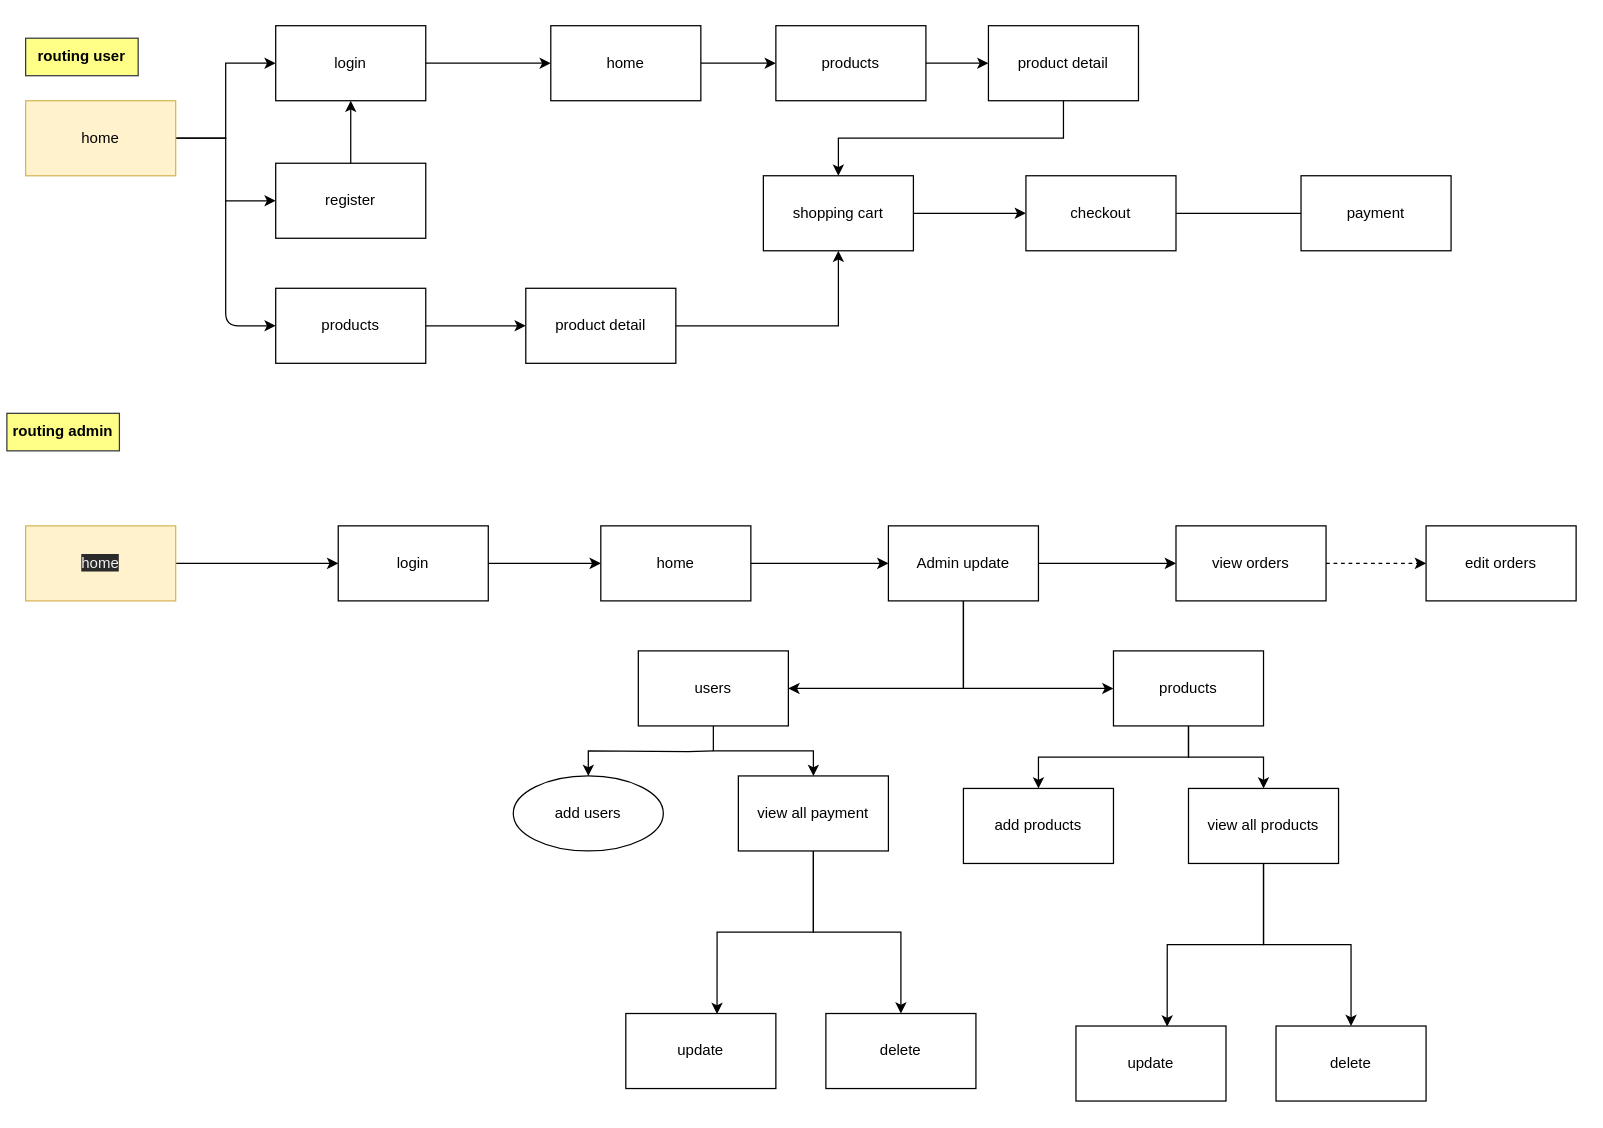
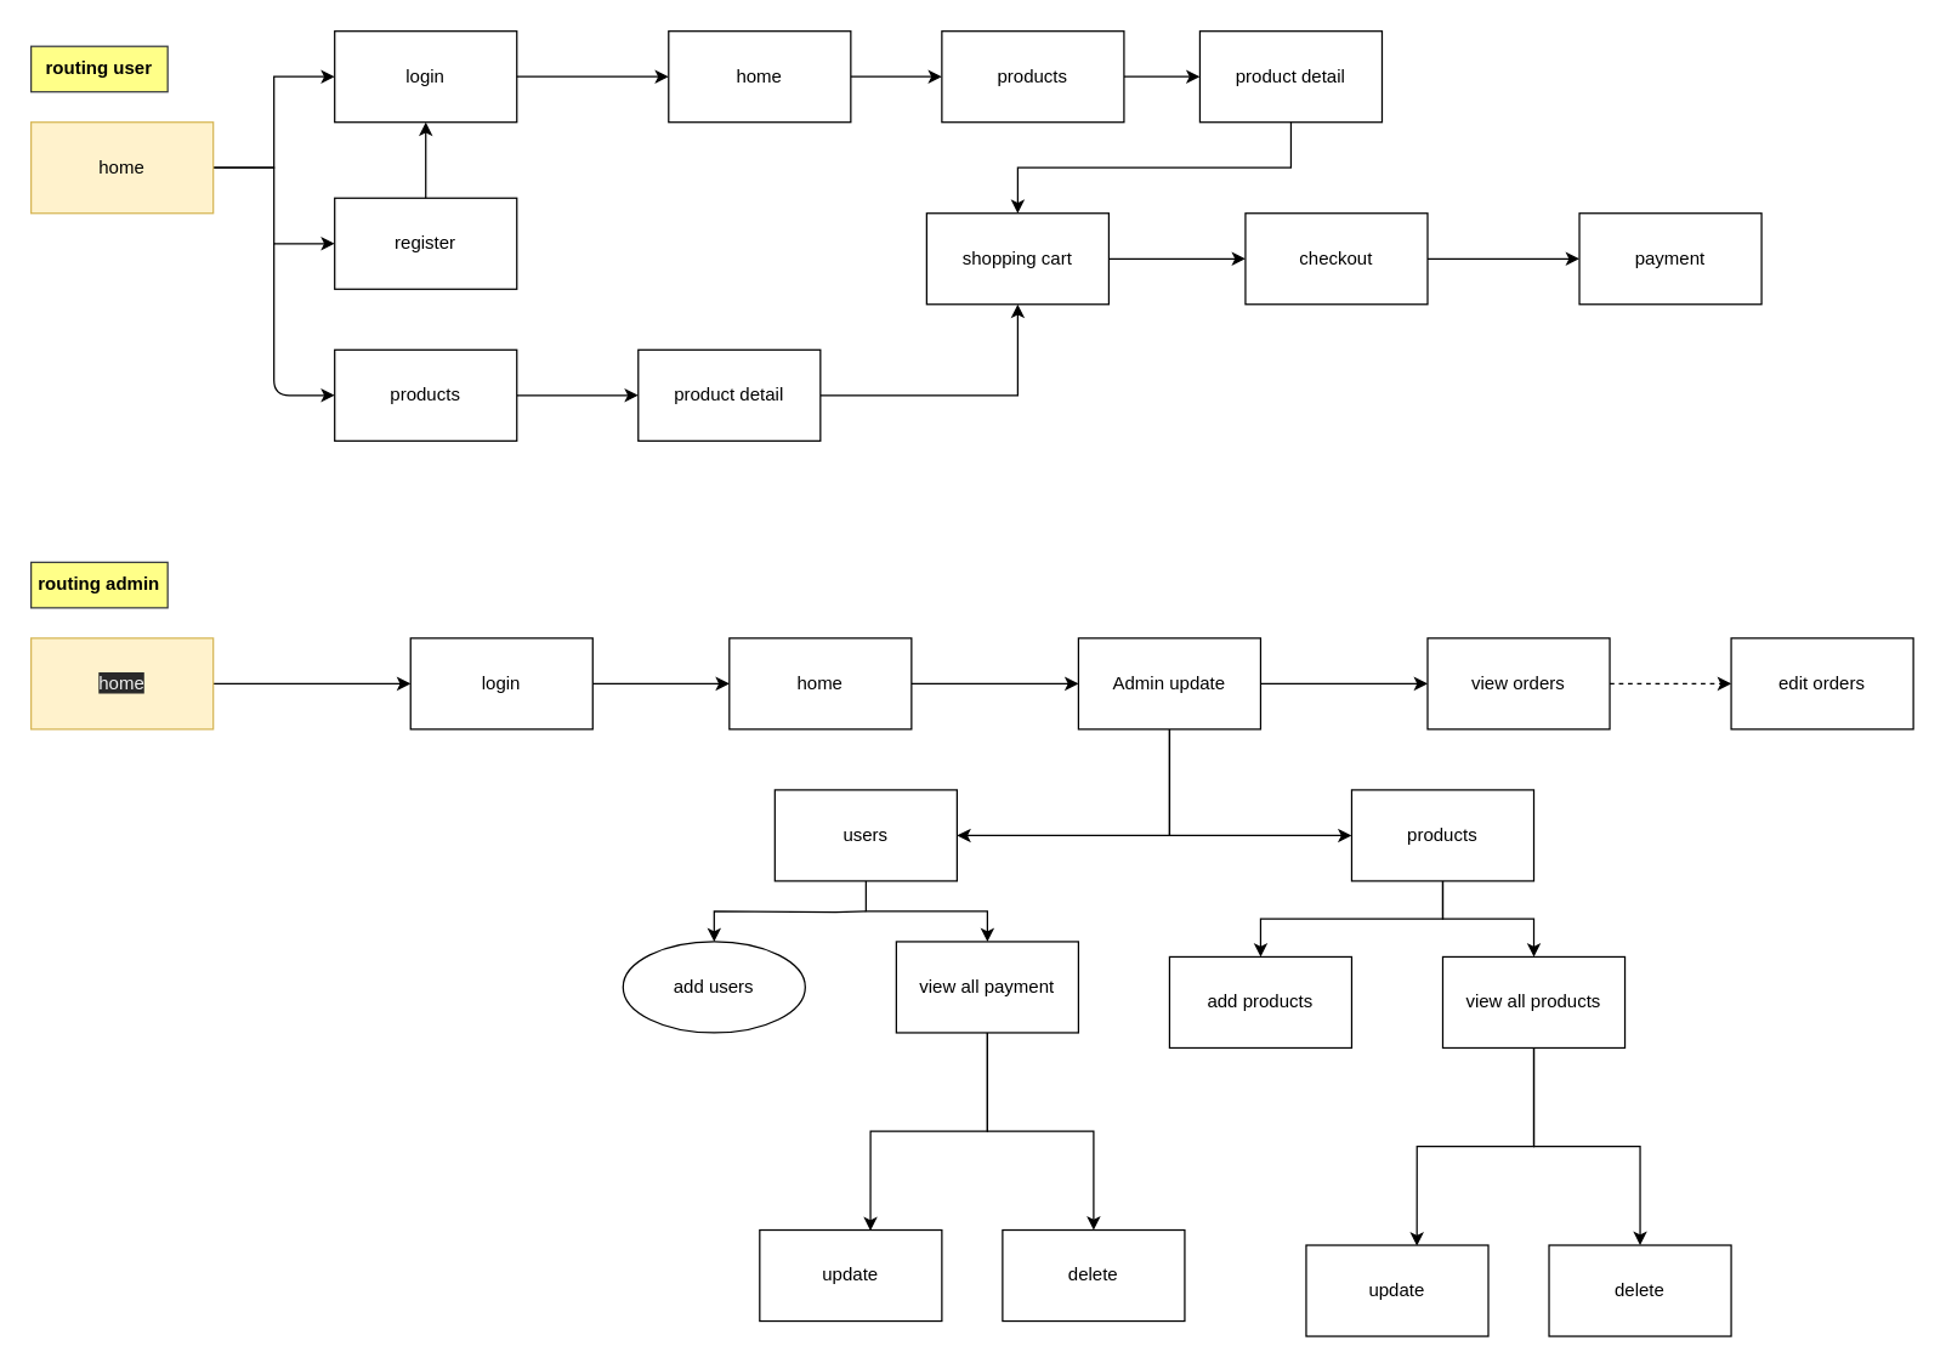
- <mxCell id="52" style="edgeStyle=orthogonalEdgeStyle;rounded=0;orthogonalLoop=1;jettySize=auto;html=1;exitX=1;exitY=0.5;exitDx=0;exitDy=0;entryX=0;entryY=0.5;entryDx=0;entryDy=0;endArrow=none;" edge="1" parent="1" source="53" target="54"><mxGeometry relative="1" as="geometry" /></mxCell>
+ <mxCell id="52" style="edgeStyle=orthogonalEdgeStyle;rounded=0;orthogonalLoop=1;jettySize=auto;html=1;exitX=1;exitY=0.5;exitDx=0;exitDy=0;entryX=0;entryY=0.5;entryDx=0;entryDy=0;" edge="1" parent="1" source="53" target="54"><mxGeometry relative="1" as="geometry" /></mxCell>
- <mxCell id="21" value="routing admin" style="rounded=0;whiteSpace=wrap;html=1;fillColor=#ffff88;strokeColor=#36393d;fontStyle=1" parent="1" vertex="1"><mxGeometry x="5" y="330" width="90" height="30" as="geometry" /></mxCell>
+ <mxCell id="21" value="routing admin" style="rounded=0;whiteSpace=wrap;html=1;fillColor=#ffff88;strokeColor=#36393d;fontStyle=1" parent="1" vertex="1"><mxGeometry y="370" width="90" height="30" as="geometry" x="20" /></mxCell>
